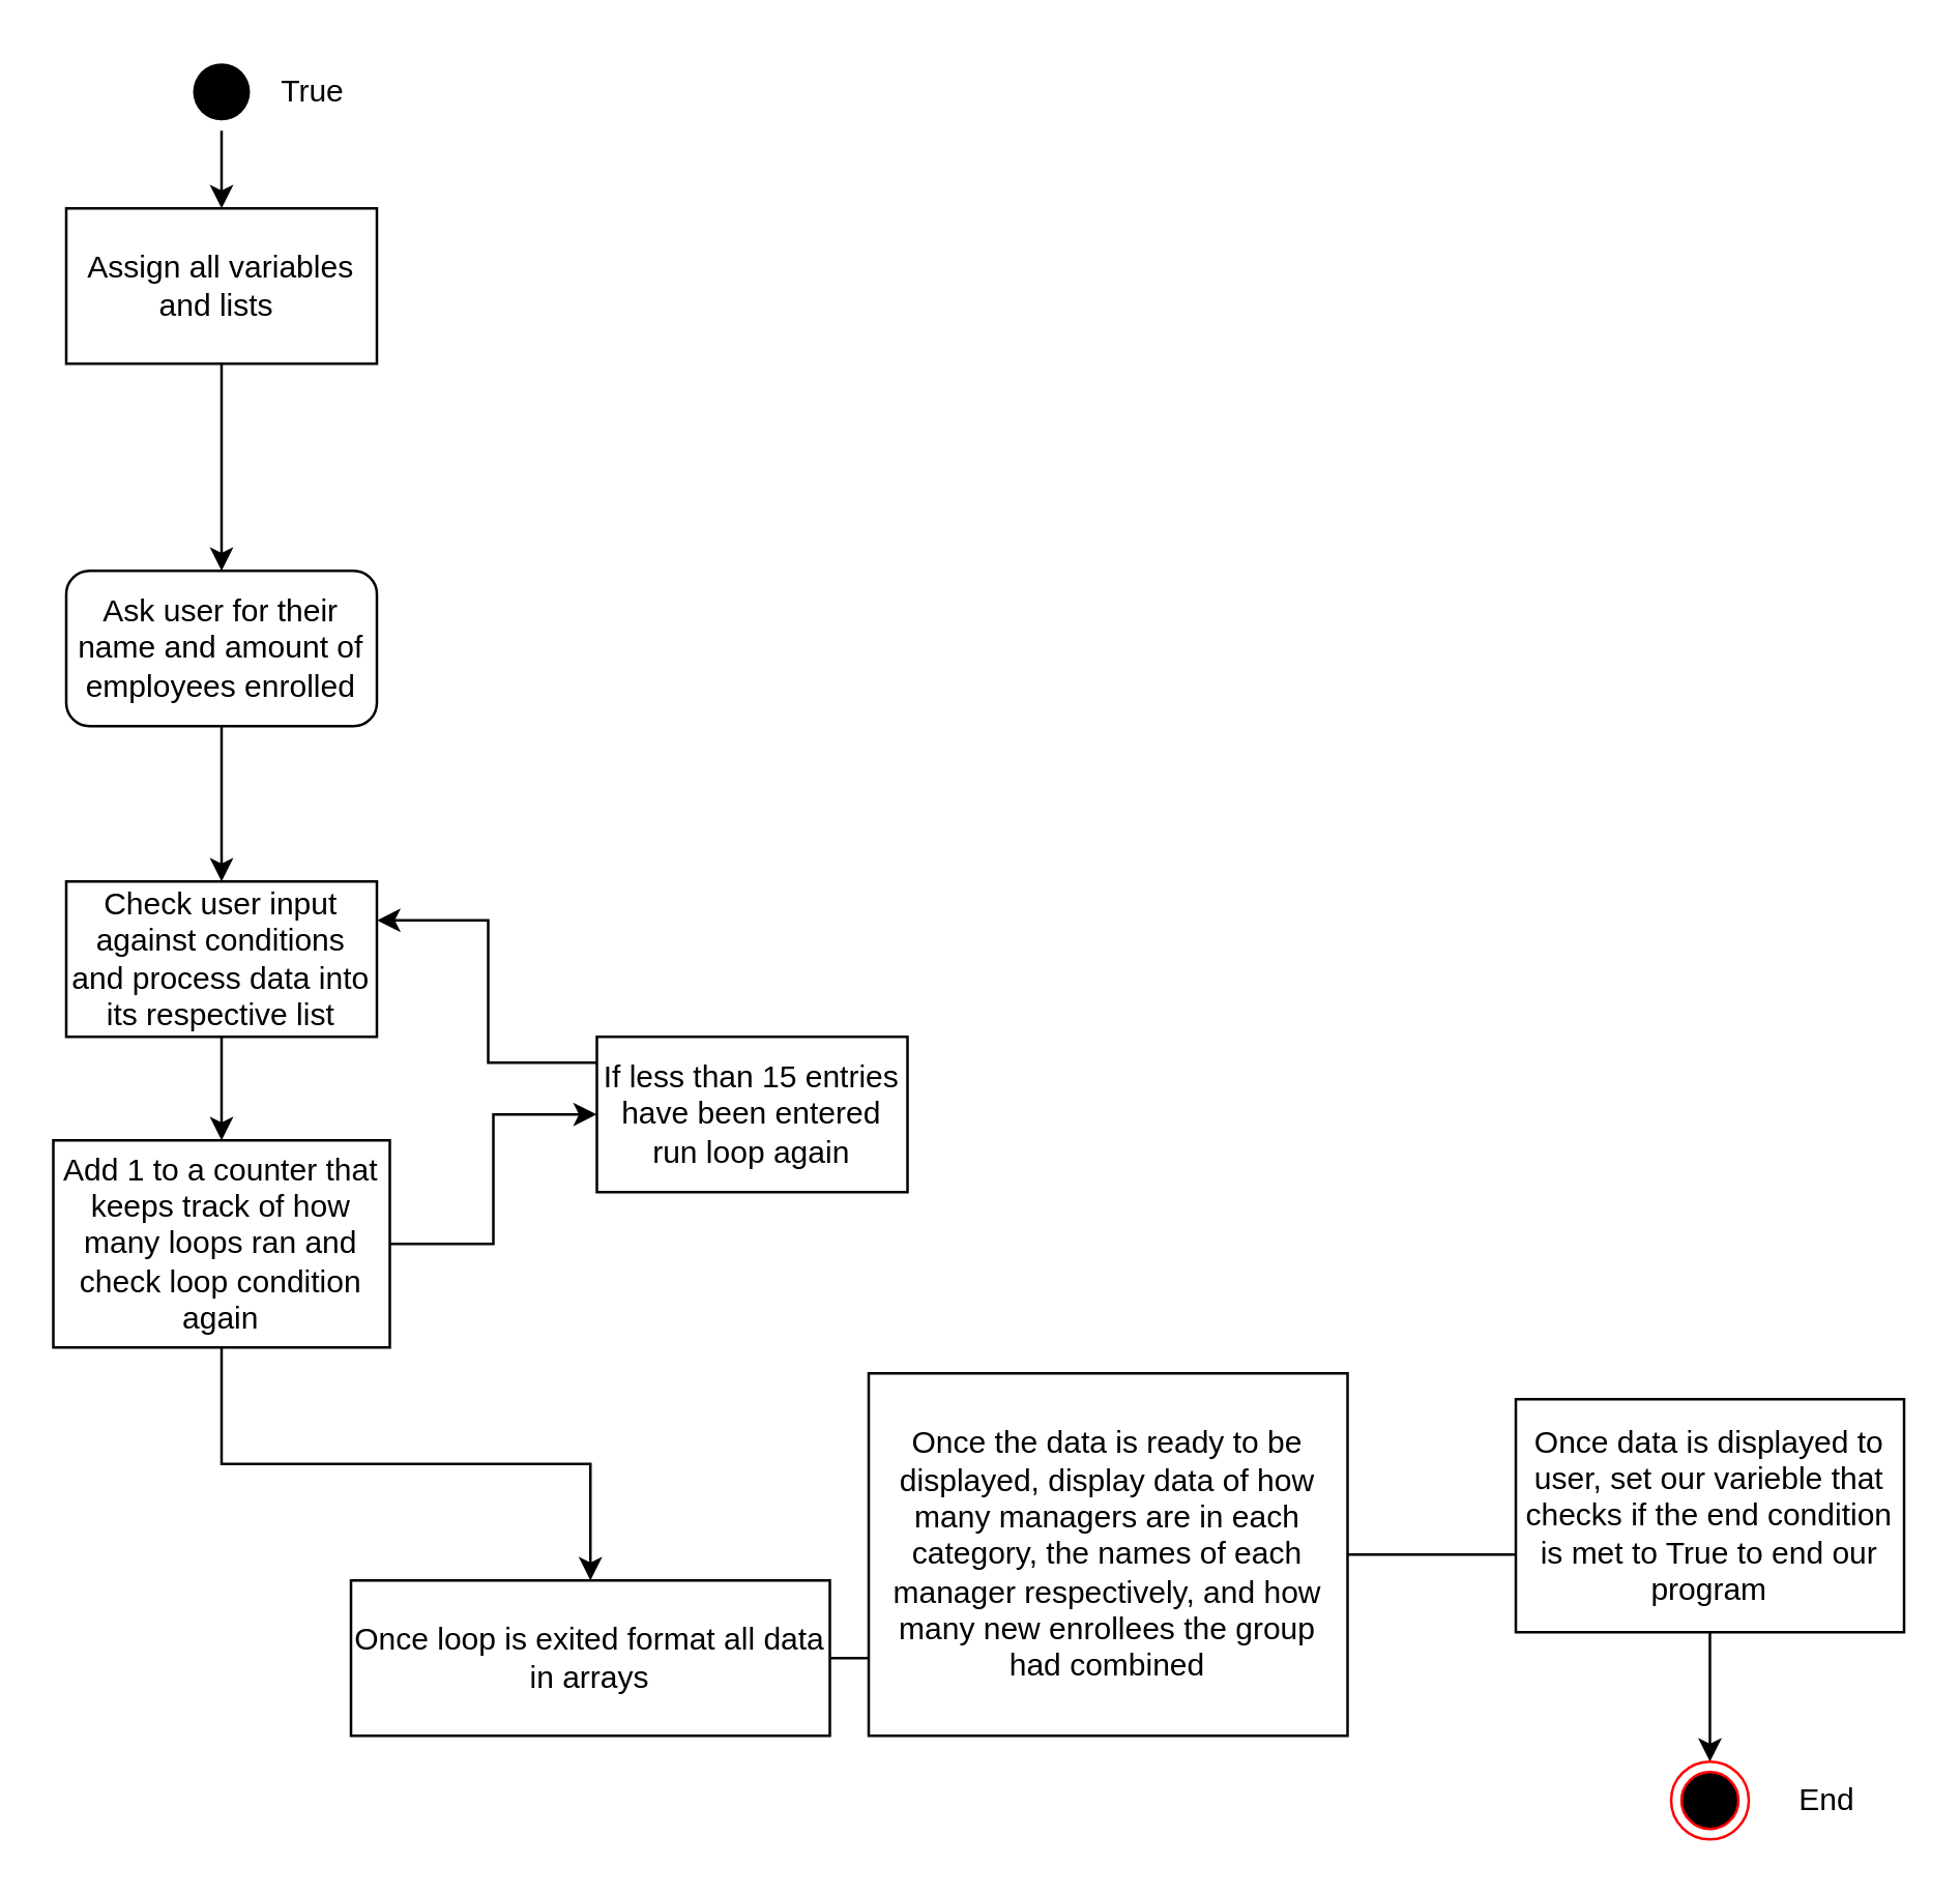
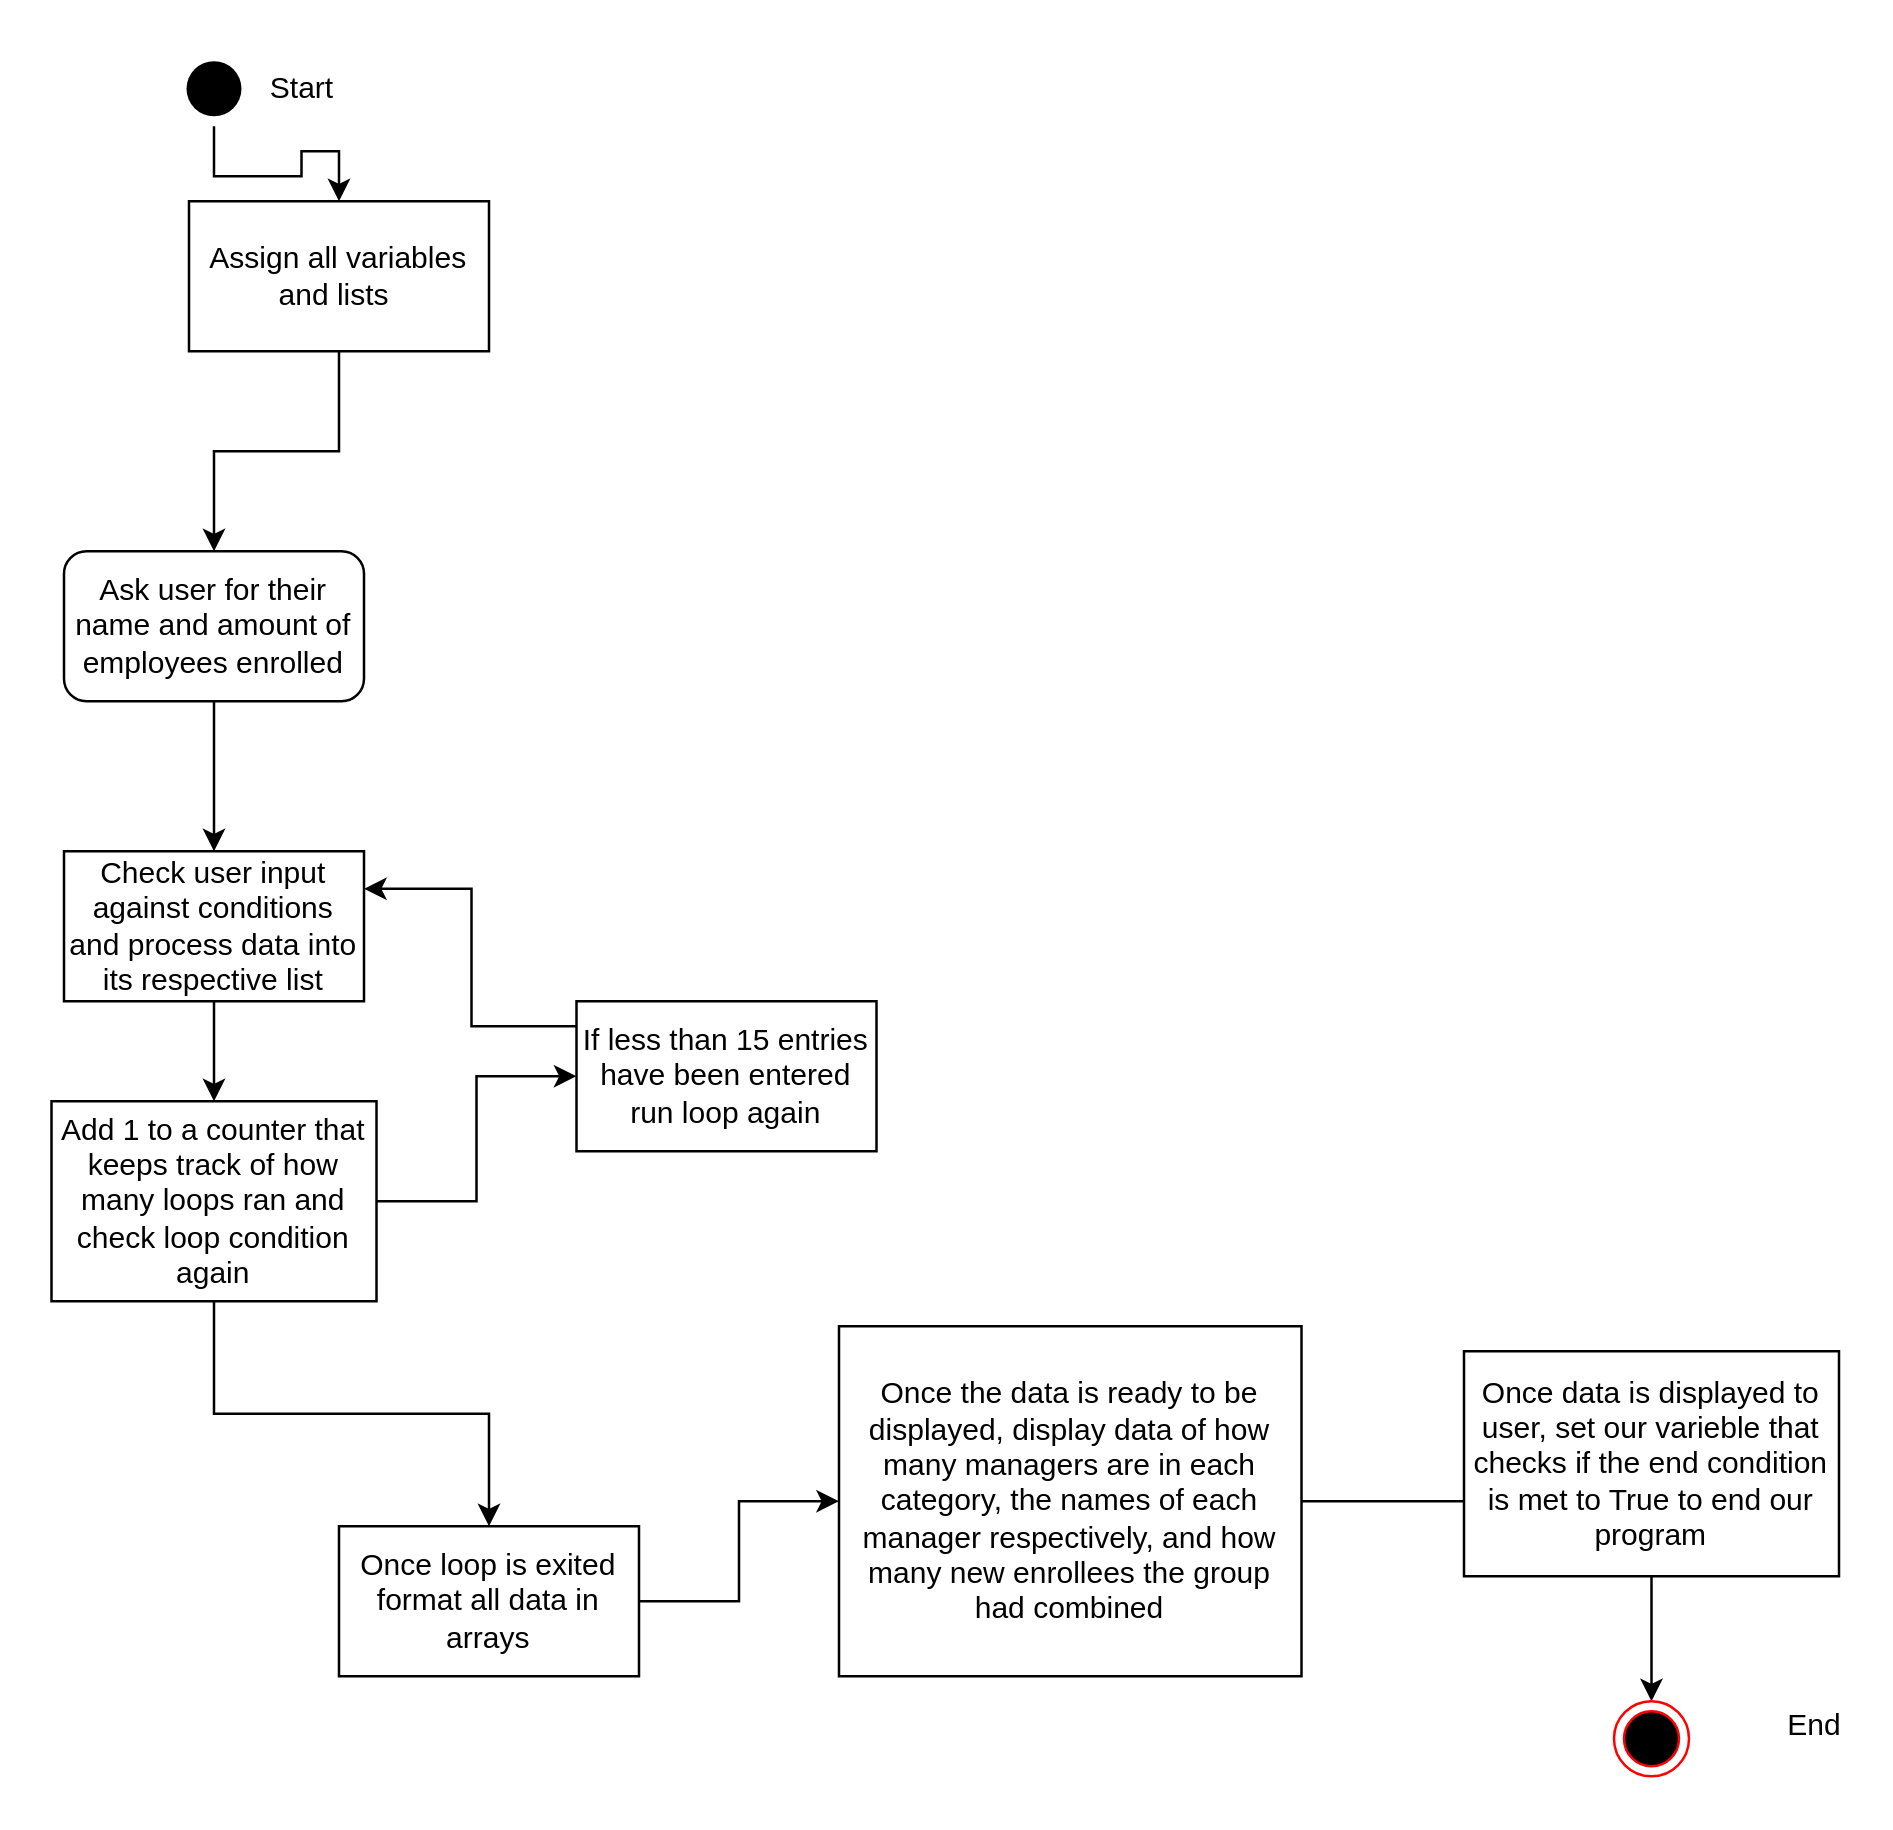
- <mxCell id="23" value="True" style="text;html=1;align=center;verticalAlign=middle;resizable=0;points=[];autosize=1;strokeColor=none;fillColor=none;" vertex="1" parent="1"><mxGeometry x="95" y="20" width="50" height="30" as="geometry" /></mxCell>
+ <mxCell id="23" value="Start" style="text;html=1;align=center;verticalAlign=middle;resizable=0;points=[];autosize=1;strokeColor=none;fillColor=none;" vertex="1" parent="1"><mxGeometry x="95" y="20" width="50" height="30" as="geometry" /></mxCell>
- <mxCell id="3" value="Assign all variables and lists&amp;nbsp;" style="rounded=0;whiteSpace=wrap;html=1;" vertex="1" parent="1"><mxGeometry x="25" y="80" width="120" height="60" as="geometry" /></mxCell>
+ <mxCell id="3" value="Assign all variables and lists&amp;nbsp;" style="rounded=0;whiteSpace=wrap;html=1;" vertex="1" parent="1"><mxGeometry x="75" y="80" width="120" height="60" as="geometry" /></mxCell>
- <mxCell id="16" value="Once loop is exited format all data in arrays" style="rounded=0;whiteSpace=wrap;html=1;" vertex="1" parent="1"><mxGeometry x="135" y="610" width="185" height="60" as="geometry" /></mxCell>
+ <mxCell id="16" value="Once loop is exited format all data in arrays" style="rounded=0;whiteSpace=wrap;html=1;" vertex="1" parent="1"><mxGeometry x="135" y="610" width="120" height="60" as="geometry" /></mxCell>
- <mxCell id="22" value="End" style="text;html=1;align=center;verticalAlign=middle;resizable=0;points=[];autosize=1;strokeColor=none;fillColor=none;" vertex="1" parent="1"><mxGeometry x="685" y="680" width="40" height="30" as="geometry" /></mxCell>
+ <mxCell id="22" value="End" style="text;html=1;align=center;verticalAlign=middle;resizable=0;points=[];autosize=1;strokeColor=none;fillColor=none;" vertex="1" parent="1"><mxGeometry x="705" y="675" width="40" height="30" as="geometry" /></mxCell>
